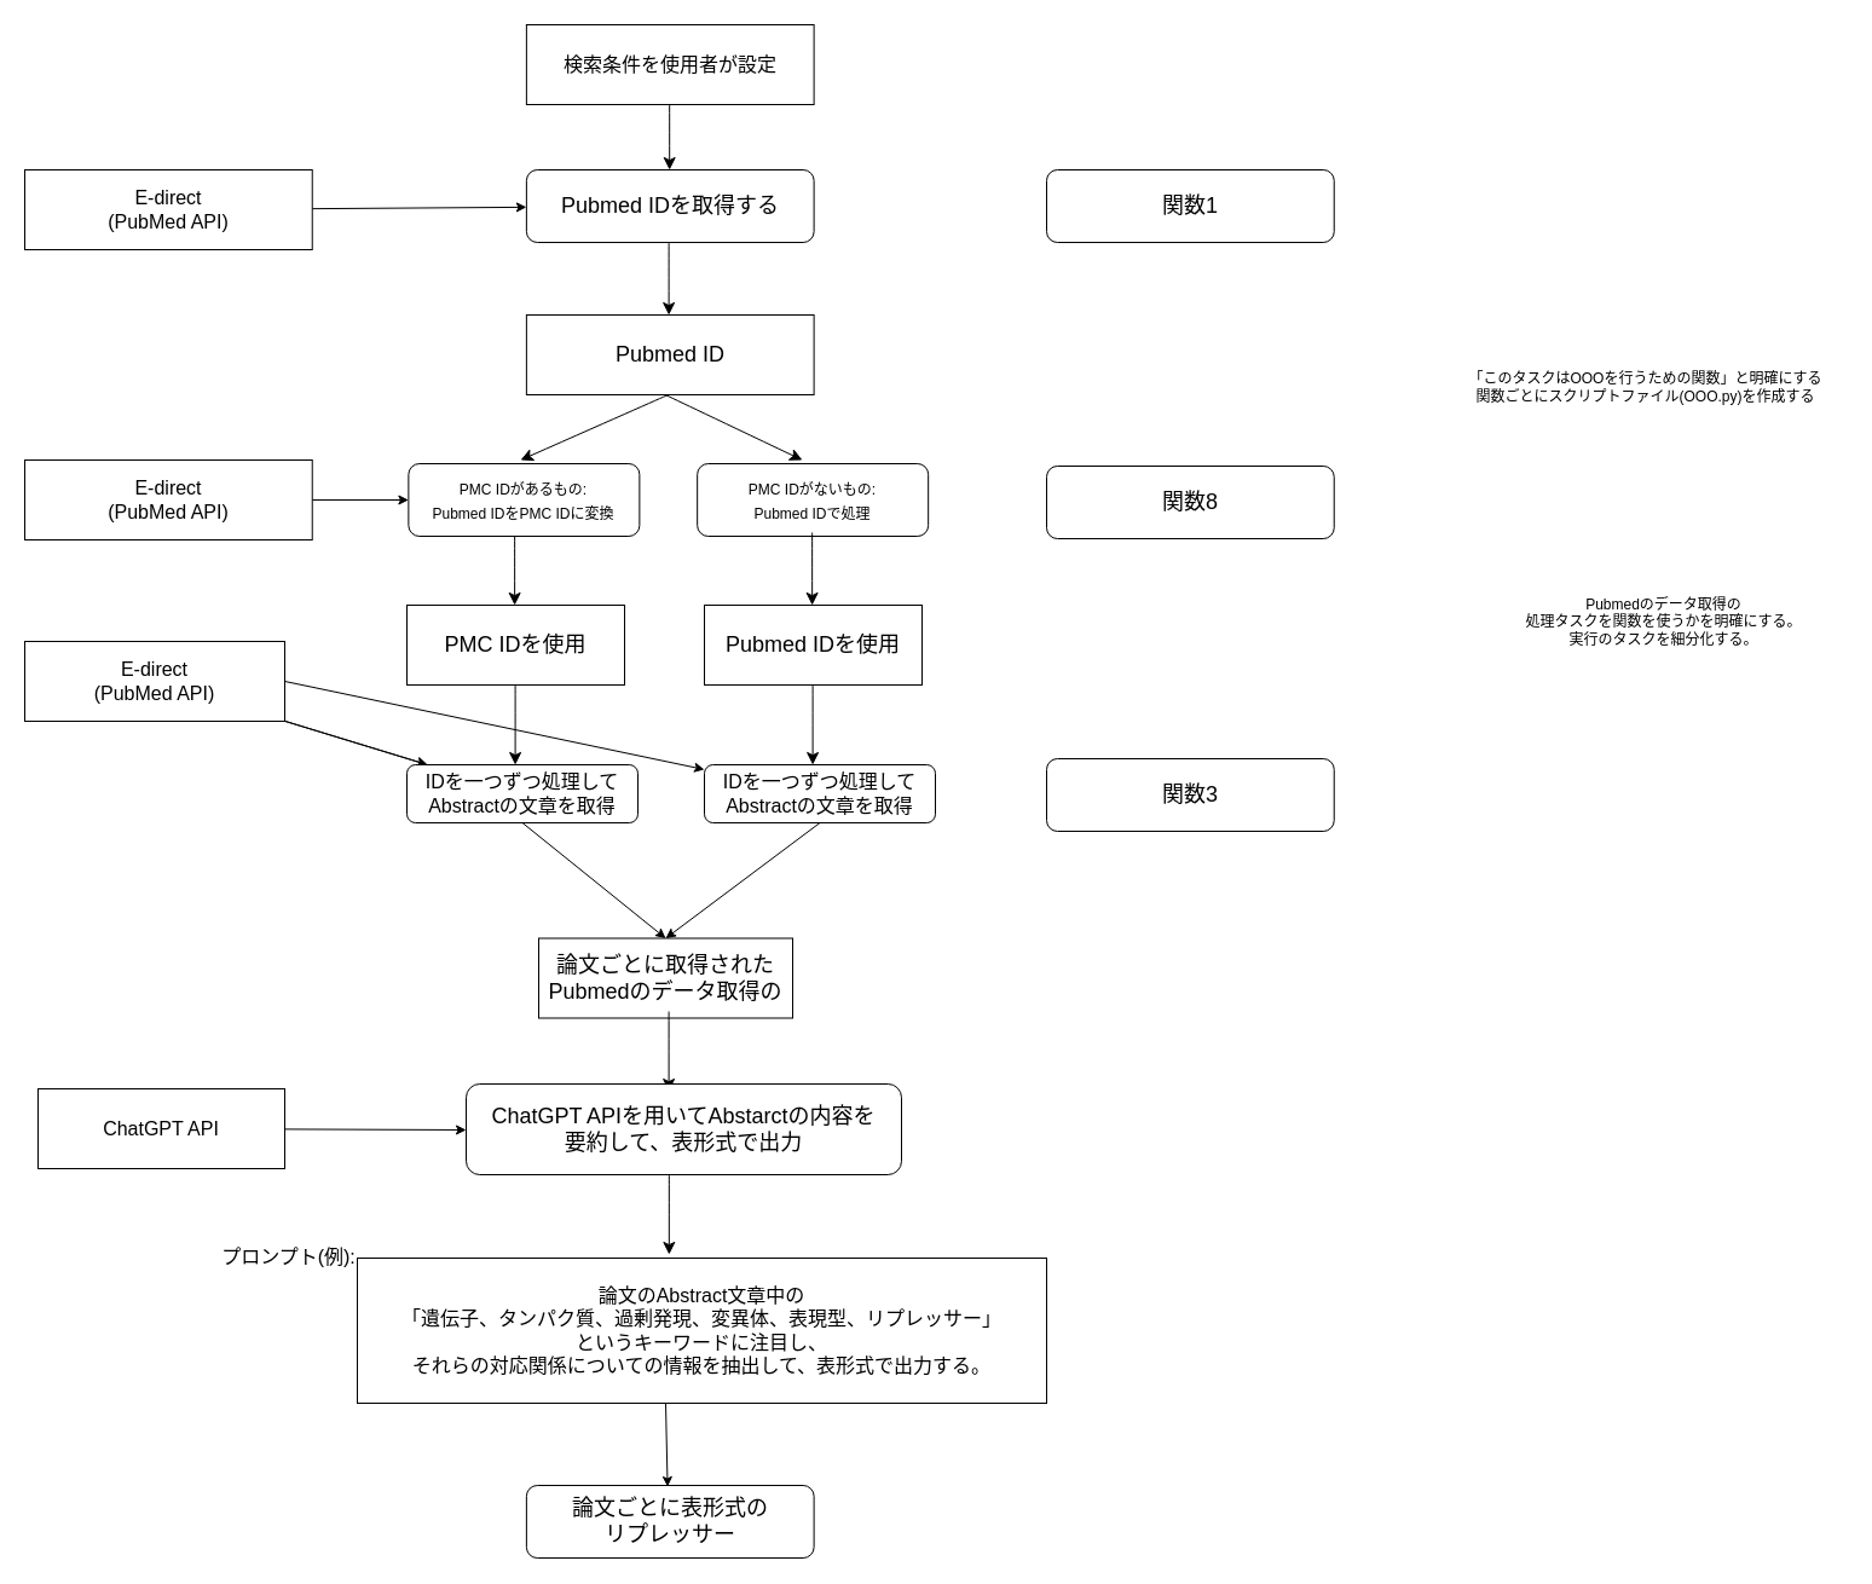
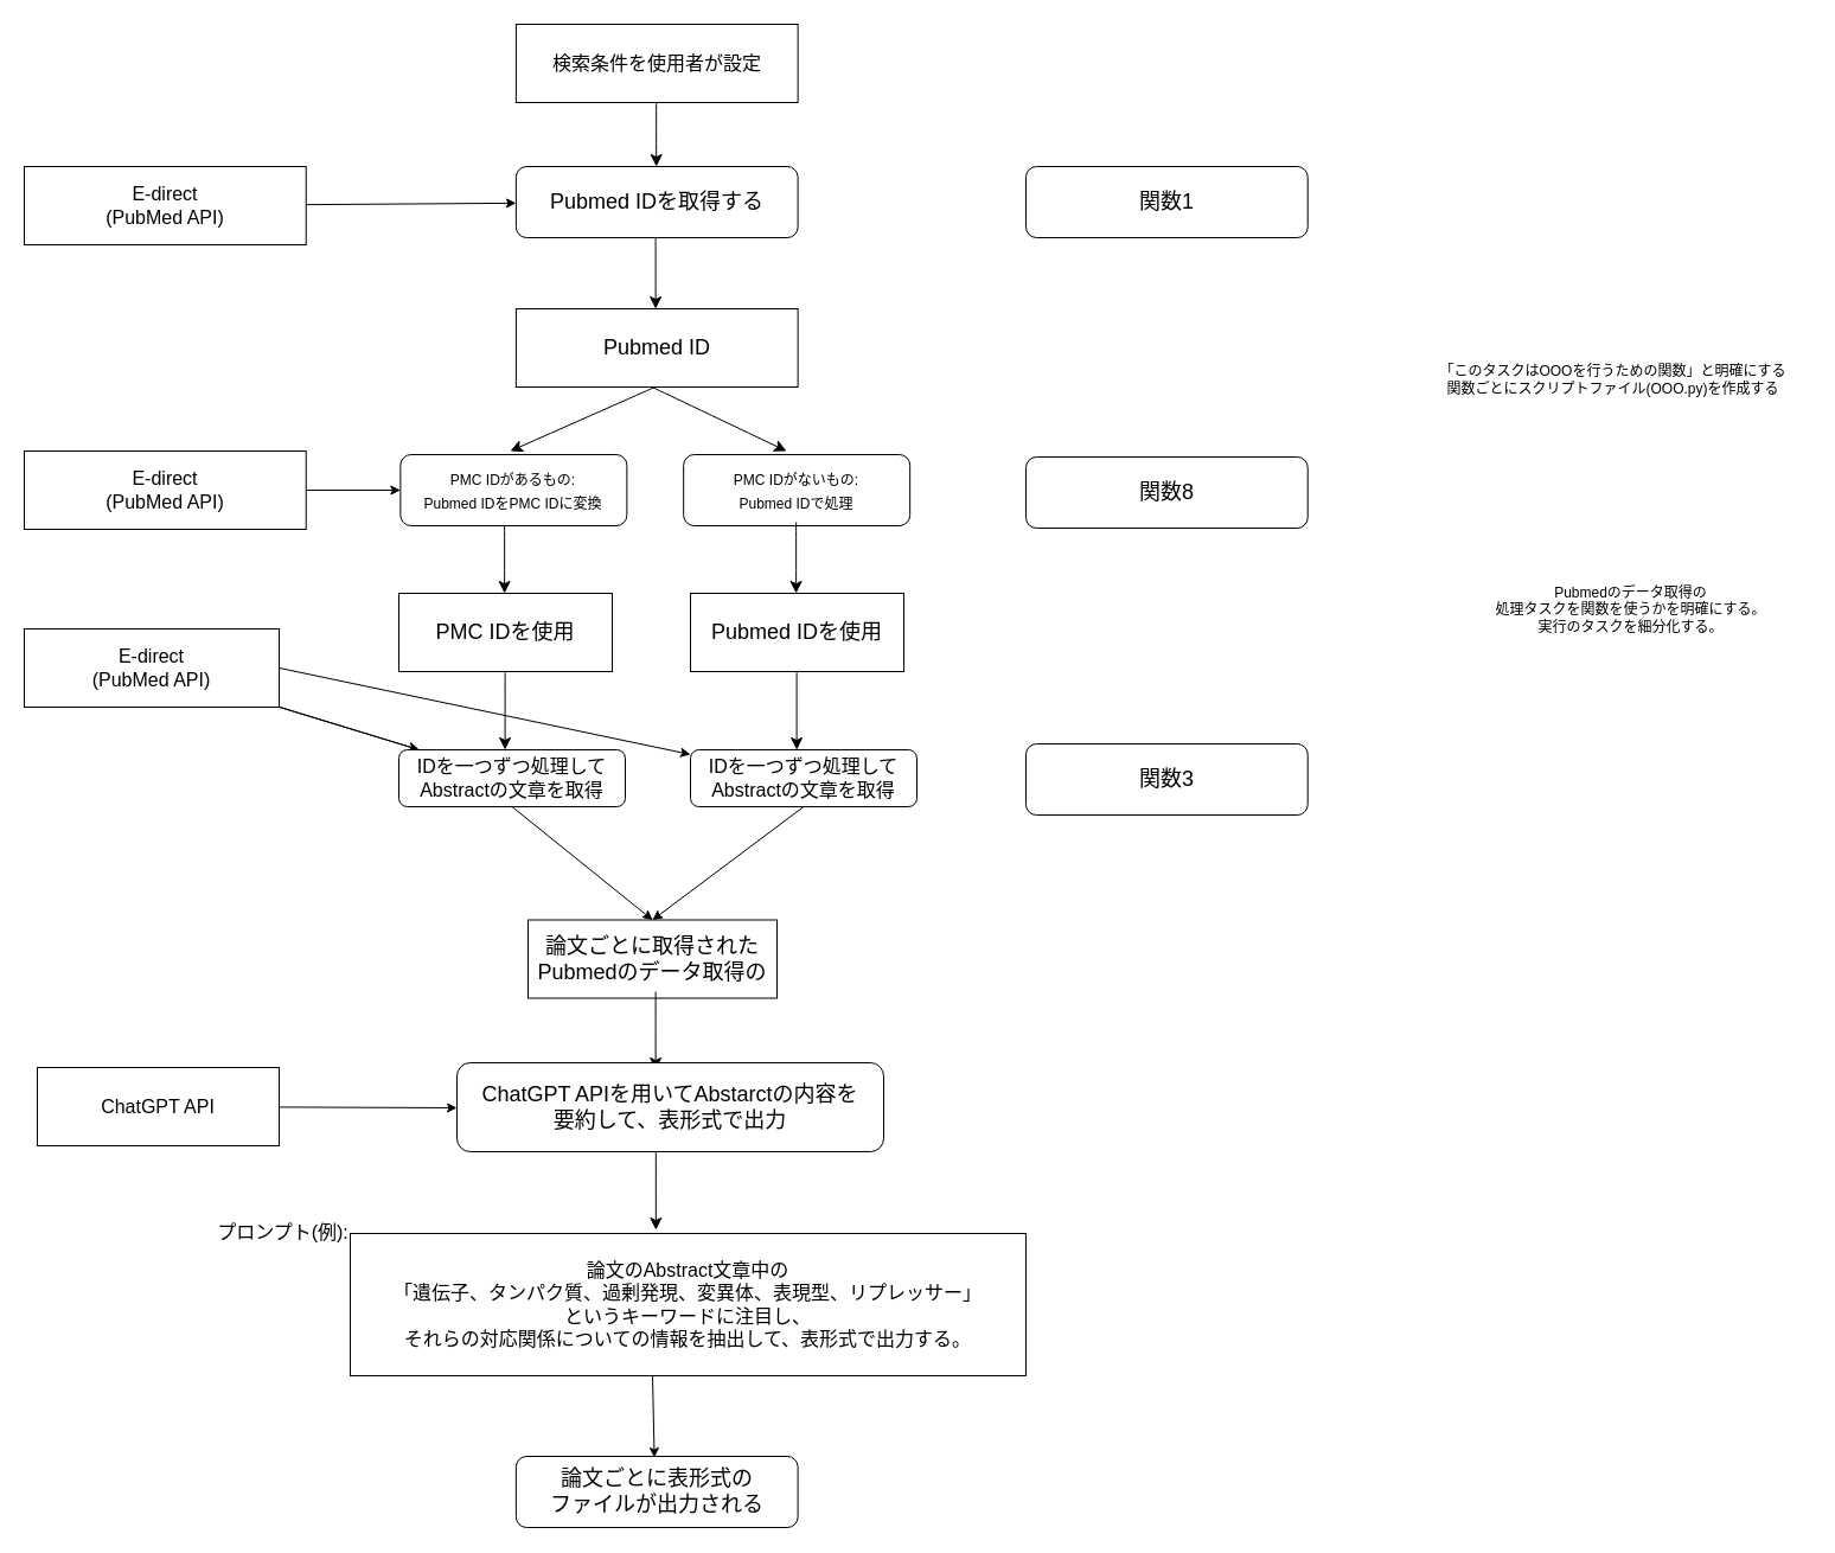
- <mxCell id="11" value="&lt;font style=&quot;font-size: 18px;&quot;&gt;論文ごとに表形式の&lt;br&gt;リプレッサー&lt;/font&gt;" style="rounded=1;whiteSpace=wrap;html=1;fontSize=16;container=0;" vertex="1" parent="1"><mxGeometry x="434.883" y="1228" width="237.736" height="60" as="geometry" /></mxCell>
+ <mxCell id="11" value="&lt;font style=&quot;font-size: 18px;&quot;&gt;論文ごとに表形式の&lt;br&gt;ファイルが出力される&lt;/font&gt;" style="rounded=1;whiteSpace=wrap;html=1;fontSize=16;container=0;" vertex="1" parent="1"><mxGeometry x="434.883" y="1228" width="237.736" height="60" as="geometry" /></mxCell>
